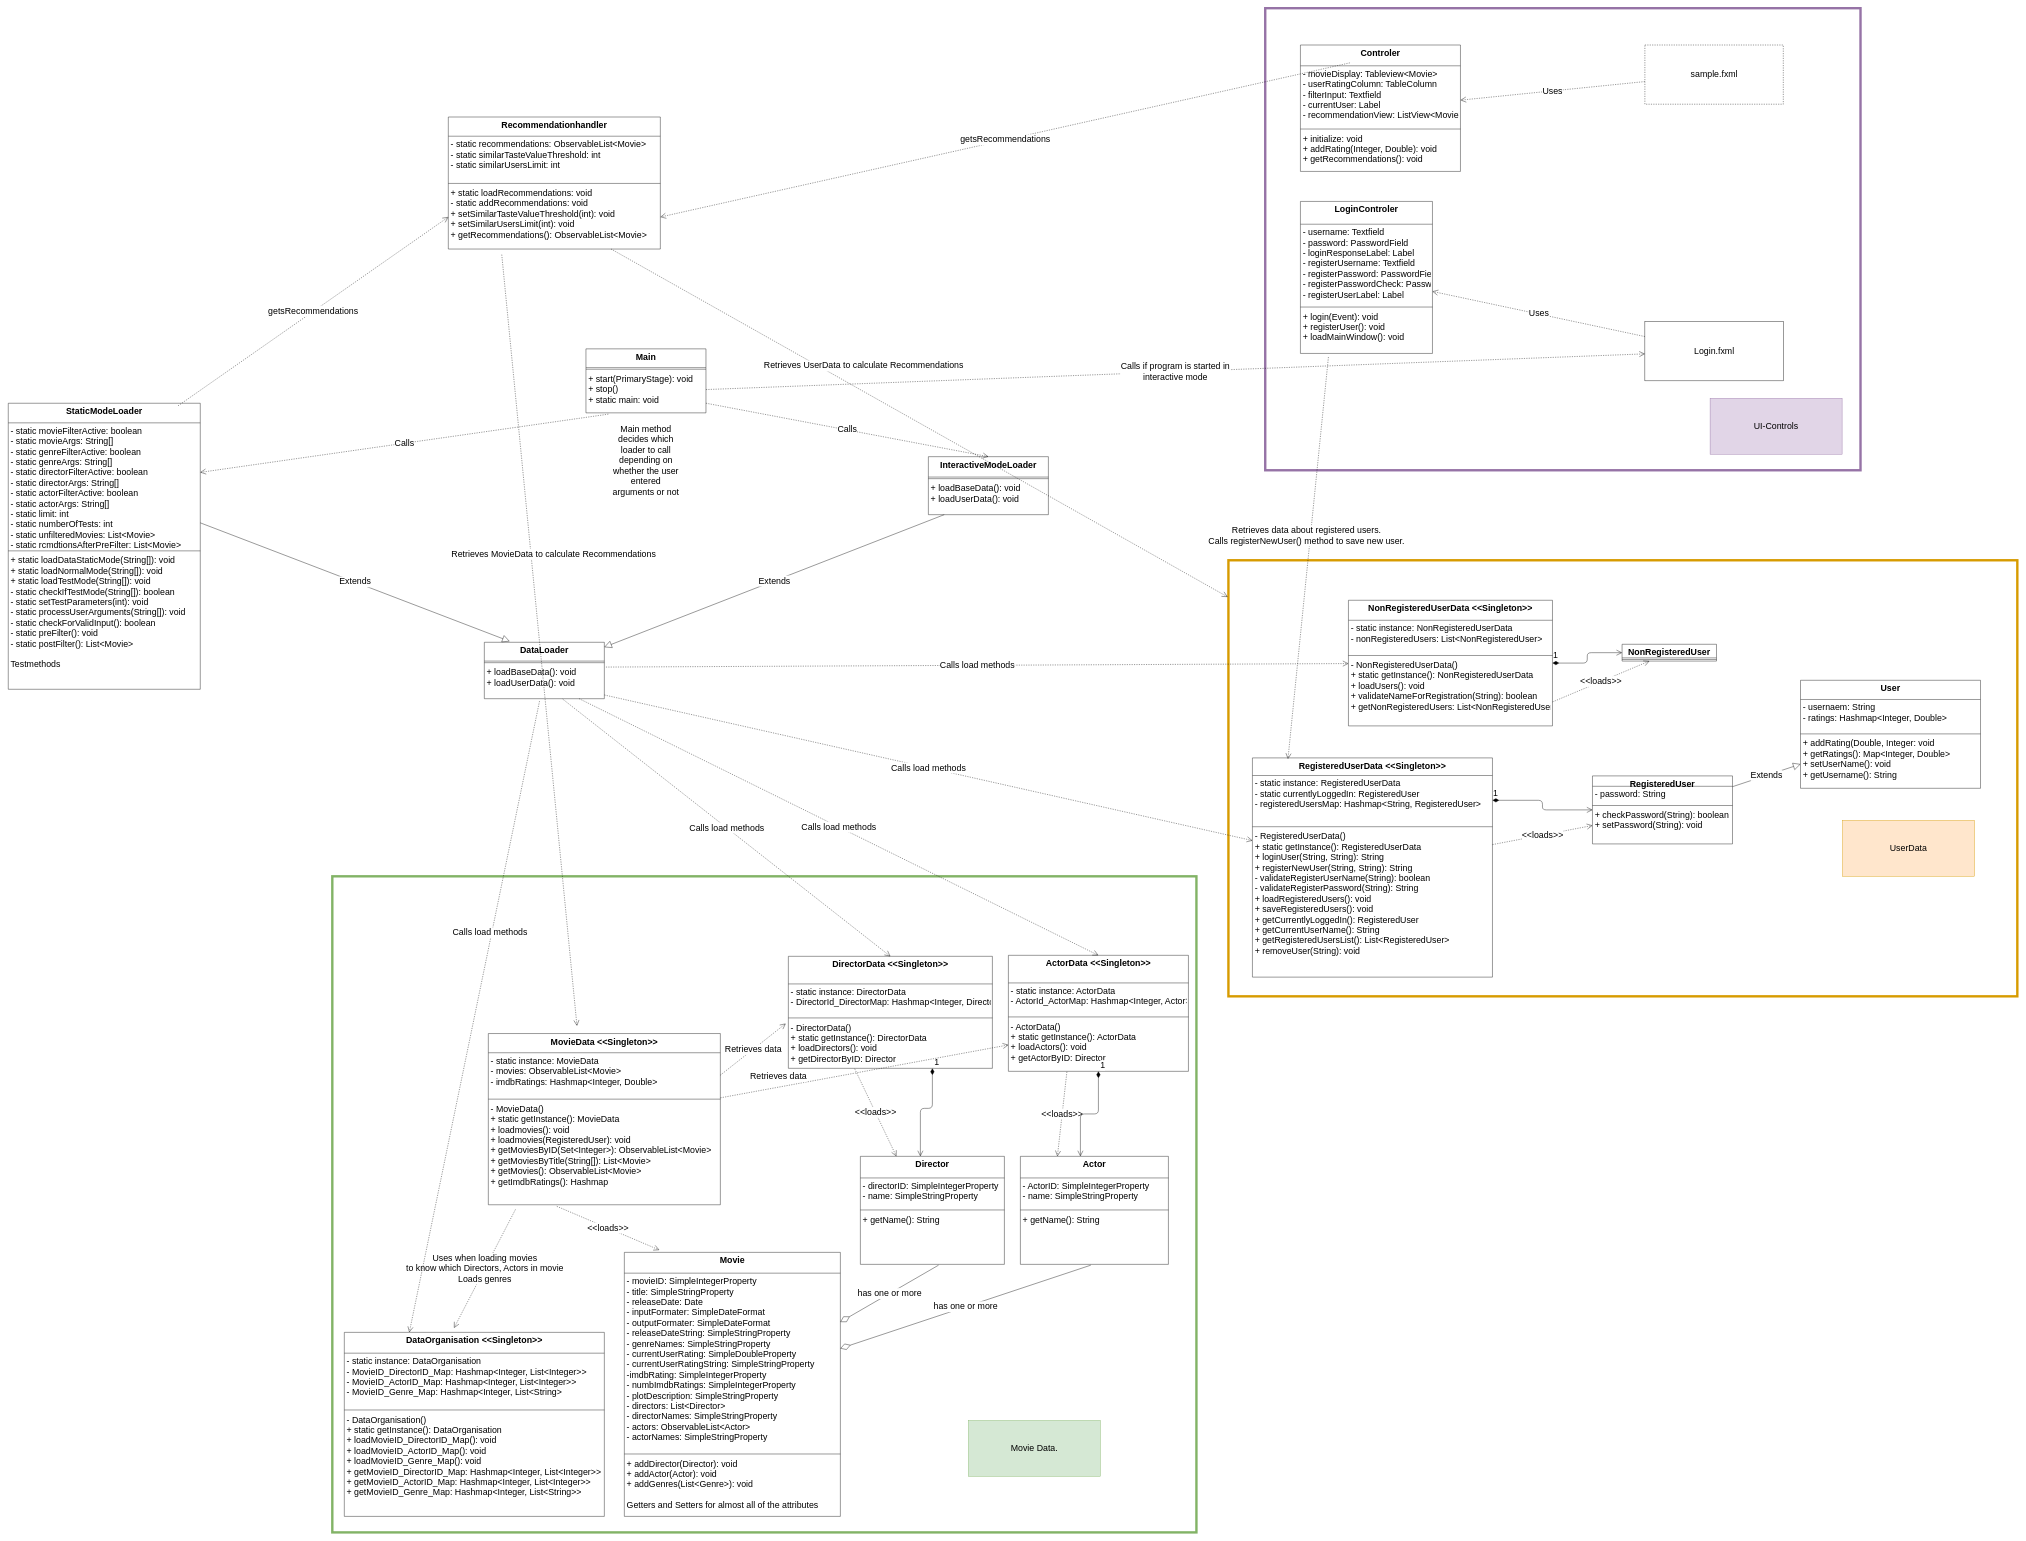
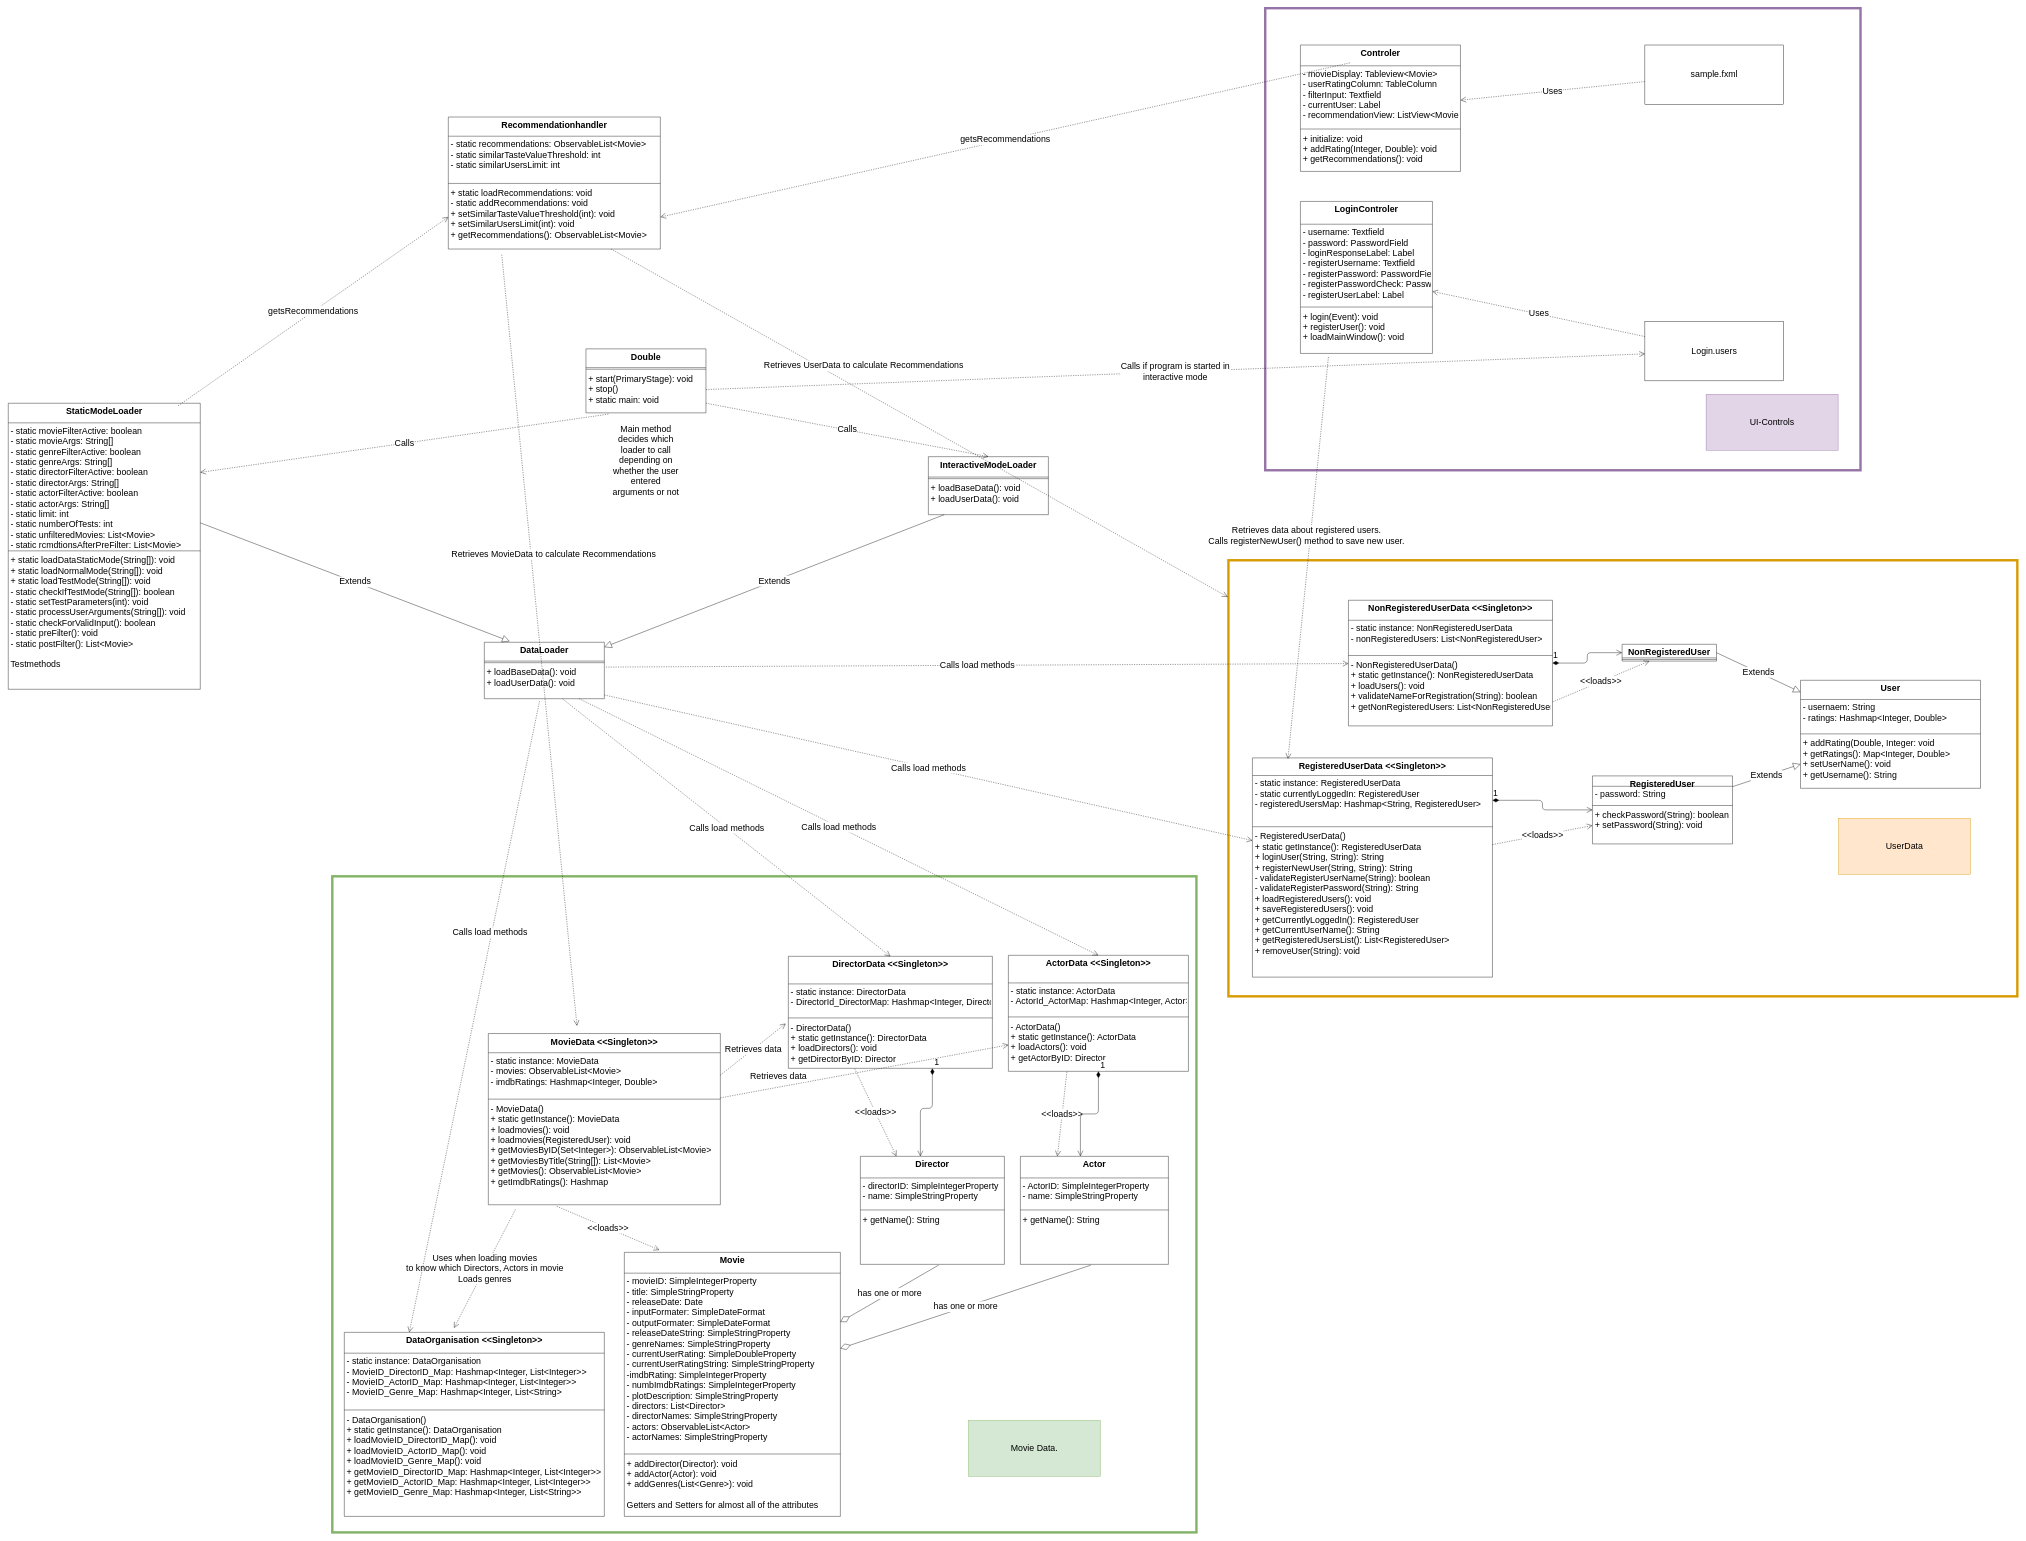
- <mxCell id="89" value="&lt;font style=&quot;font-size: 22px;&quot;&gt;sample.fxml&lt;/font&gt;" style="html=1;strokeWidth=1;fillColor=none;fontSize=22;dashed=1;" vertex="1" parent="1"><mxGeometry x="4111" y="112" width="346" height="148" as="geometry" /></mxCell>
+ <mxCell id="89" value="&lt;font style=&quot;font-size: 22px;&quot;&gt;sample.fxml&lt;/font&gt;" style="html=1;strokeWidth=1;fillColor=none;fontSize=22;" vertex="1" parent="1"><mxGeometry x="4111" y="112" width="346" height="148" as="geometry" /></mxCell>
- <mxCell id="88" value="&lt;font style=&quot;font-size: 22px;&quot;&gt;Login.fxml&lt;/font&gt;" style="html=1;strokeWidth=1;fillColor=none;fontSize=22;" vertex="1" parent="1"><mxGeometry x="4111" y="803.5" width="346" height="148" as="geometry" /></mxCell>
+ <mxCell id="88" value="&lt;font style=&quot;font-size: 22px;&quot;&gt;Login.users&lt;/font&gt;" style="html=1;strokeWidth=1;fillColor=none;fontSize=22;" vertex="1" parent="1"><mxGeometry x="4111" y="803.5" width="346" height="148" as="geometry" /></mxCell>
- <mxCell id="54" value="Main" style="swimlane;fontStyle=1;align=center;verticalAlign=top;childLayout=stackLayout;horizontal=1;startSize=47;horizontalStack=0;resizeParent=1;resizeParentMax=0;resizeLast=0;collapsible=1;marginBottom=0;fontSize=22;" vertex="1" parent="1"><mxGeometry x="1464" y="871.5" width="300" height="160" as="geometry" /></mxCell>
+ <mxCell id="54" value="Double" style="swimlane;fontStyle=1;align=center;verticalAlign=top;childLayout=stackLayout;horizontal=1;startSize=47;horizontalStack=0;resizeParent=1;resizeParentMax=0;resizeLast=0;collapsible=1;marginBottom=0;fontSize=22;" vertex="1" parent="1"><mxGeometry x="1464" y="871.5" width="300" height="160" as="geometry" /></mxCell>
- <mxCell id="62" value="UI-Controls" style="text;html=1;strokeColor=#9673a6;fillColor=#e1d5e7;align=center;verticalAlign=middle;whiteSpace=wrap;rounded=0;fontSize=22;" vertex="1" parent="1"><mxGeometry x="4274" y="995" width="330" height="140" as="geometry" /></mxCell>
+ <mxCell id="62" value="UI-Controls" style="text;html=1;strokeColor=#9673a6;fillColor=#e1d5e7;align=center;verticalAlign=middle;whiteSpace=wrap;rounded=0;fontSize=22;" vertex="1" parent="1"><mxGeometry x="4264" y="985" width="330" height="140" as="geometry" /></mxCell>
+ <mxCell id="74" value="Extends" style="endArrow=block;endSize=16;endFill=0;html=1;fontSize=22;exitX=1;exitY=0.5;exitDx=0;exitDy=0;" edge="1" parent="1" source="63" target="70"><mxGeometry width="160" relative="1" as="geometry"><mxPoint x="4330" y="1610" as="sourcePoint" /><mxPoint x="4354" y="1740.204" as="targetPoint" /></mxGeometry></mxCell>
- <mxCell id="61" value="UserData" style="text;html=1;strokeColor=#d79b00;fillColor=#ffe6cc;align=center;verticalAlign=middle;whiteSpace=wrap;rounded=0;fontSize=22;" vertex="1" parent="1"><mxGeometry x="4605" y="2050" width="330" height="140" as="geometry" /></mxCell>
+ <mxCell id="61" value="UserData" style="text;html=1;strokeColor=#d79b00;fillColor=#ffe6cc;align=center;verticalAlign=middle;whiteSpace=wrap;rounded=0;fontSize=22;" vertex="1" parent="1"><mxGeometry x="4595" y="2045" width="330" height="140" as="geometry" /></mxCell>
